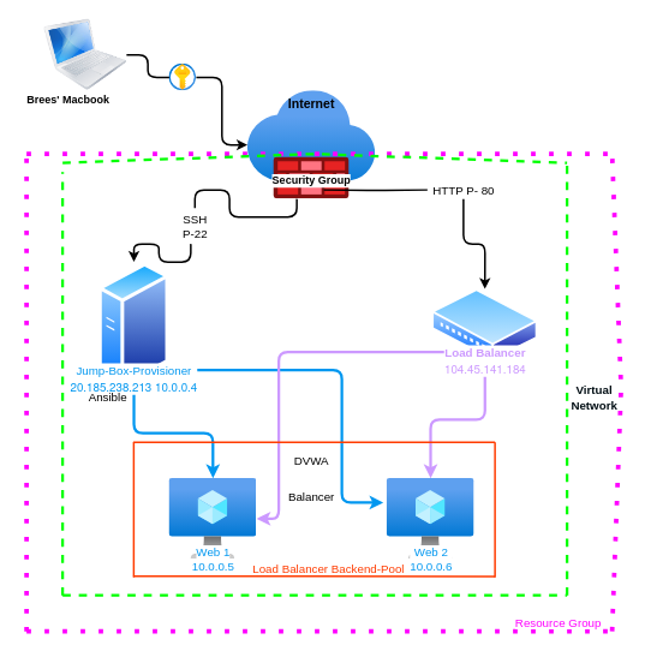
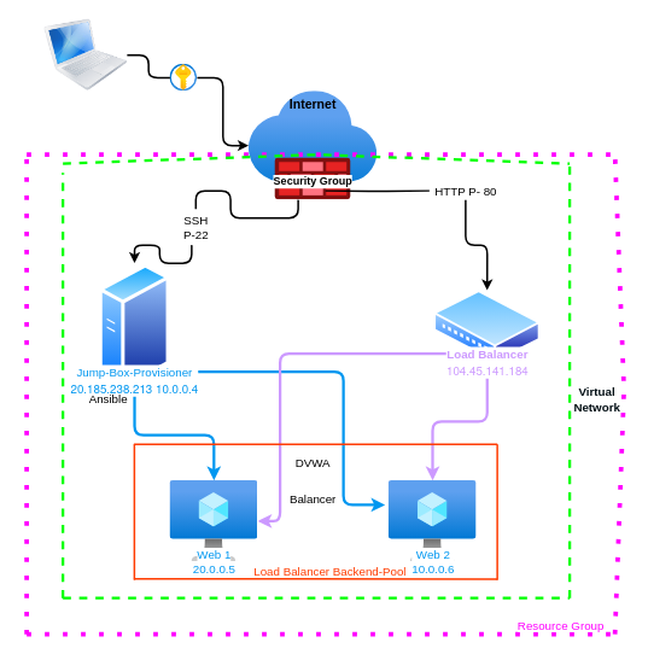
- <mxCell id="25" value="Brees' Macbook" style="text;html=1;align=center;verticalAlign=middle;resizable=0;points=[];autosize=1;strokeColor=none;fillColor=none;fontSize=12;fontStyle=1;labelBackgroundColor=none;" vertex="1" parent="1"><mxGeometry x="20" y="100" width="110" height="20" as="geometry" /></mxCell>
- <mxCell id="32" value="&lt;span style=&quot;background-color: rgb(255 , 255 , 255)&quot;&gt;Web 1&lt;br&gt;10.0.0.5&lt;/span&gt;" style="text;html=1;align=center;verticalAlign=middle;resizable=0;points=[];autosize=1;strokeColor=none;fillColor=none;fontSize=13;fontColor=#0097F0;" vertex="1" parent="1"><mxGeometry x="205.91" y="600" width="60" height="40" as="geometry" /></mxCell>
+ <mxCell id="32" value="&lt;span style=&quot;background-color: rgb(255 , 255 , 255)&quot;&gt;Web 1&lt;br&gt;20.0.0.5&lt;/span&gt;" style="text;html=1;align=center;verticalAlign=middle;resizable=0;points=[];autosize=1;strokeColor=none;fillColor=none;fontSize=13;fontColor=#0097F0;" vertex="1" parent="1"><mxGeometry x="205.91" y="600" width="60" height="40" as="geometry" /></mxCell>
